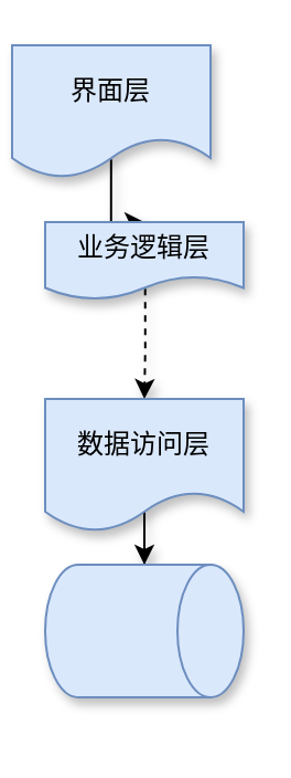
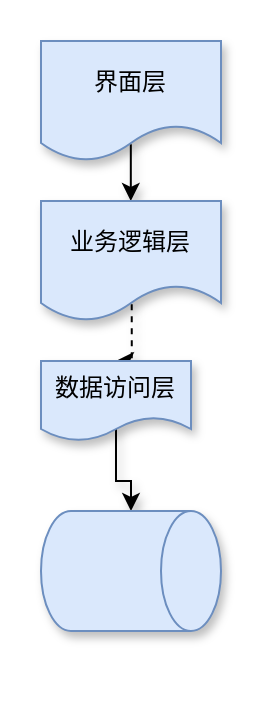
- <mxCell id="3" value="界面层" style="shape=document;whiteSpace=wrap;html=1;boundedLbl=1;fillColor=#dae8fc;strokeColor=#6c8ebf;shadow=1;" parent="1" vertex="1"><mxGeometry x="5" y="20" width="90" height="60" as="geometry" /></mxCell>
+ <mxCell id="3" value="界面层" style="shape=document;whiteSpace=wrap;html=1;boundedLbl=1;fillColor=#dae8fc;strokeColor=#6c8ebf;shadow=1;" parent="1" vertex="1"><mxGeometry x="20" y="20" width="90" height="60" as="geometry" /></mxCell>
- <mxCell id="5" value="业务逻辑层" style="shape=document;whiteSpace=wrap;html=1;boundedLbl=1;fillColor=#dae8fc;strokeColor=#6c8ebf;shadow=1;" parent="1" vertex="1"><mxGeometry x="20" y="100" width="90" height="35" as="geometry" /></mxCell>
+ <mxCell id="5" value="业务逻辑层" style="shape=document;whiteSpace=wrap;html=1;boundedLbl=1;fillColor=#dae8fc;strokeColor=#6c8ebf;shadow=1;" parent="1" vertex="1"><mxGeometry x="20" y="100" width="90" height="60" as="geometry" /></mxCell>
- <mxCell id="7" value="数据访问层" style="shape=document;whiteSpace=wrap;html=1;boundedLbl=1;fillColor=#dae8fc;strokeColor=#6c8ebf;shadow=1;" parent="1" vertex="1"><mxGeometry x="20" y="180" width="90" height="60" as="geometry" /></mxCell>
+ <mxCell id="7" value="数据访问层" style="shape=document;whiteSpace=wrap;html=1;boundedLbl=1;fillColor=#dae8fc;strokeColor=#6c8ebf;shadow=1;" parent="1" vertex="1"><mxGeometry x="20" y="180" width="75" height="40" as="geometry" /></mxCell>
